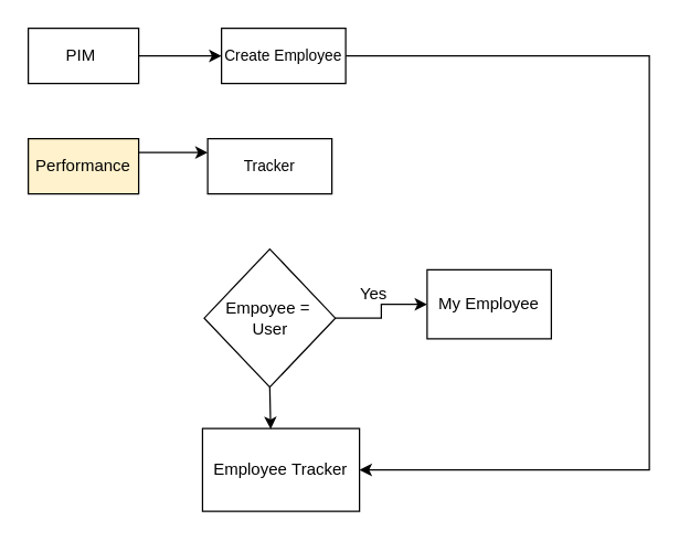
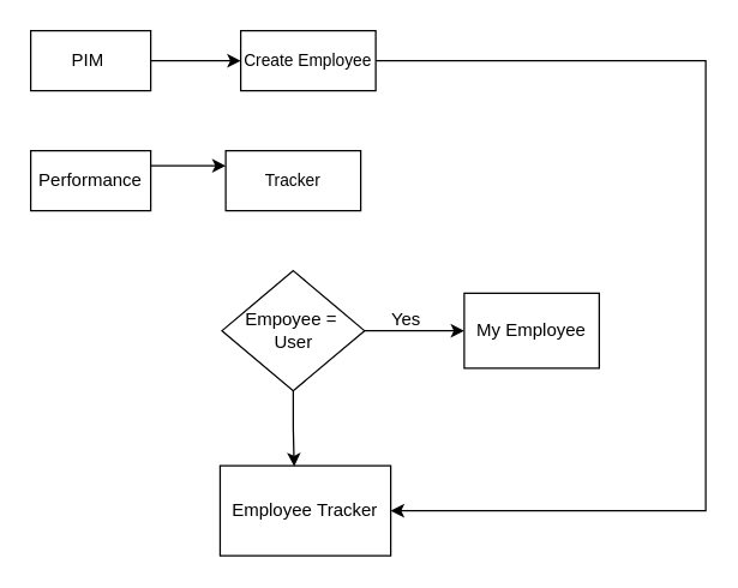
- <mxCell id="7" value="Performance" style="rounded=0;whiteSpace=wrap;html=1;fillColor=#fff2cc;" vertex="1" parent="1"><mxGeometry x="20" y="100" width="80" height="40" as="geometry" /></mxCell>
+ <mxCell id="7" value="Performance" style="rounded=0;whiteSpace=wrap;html=1;" vertex="1" parent="1"><mxGeometry x="20" y="100" width="80" height="40" as="geometry" /></mxCell>
- <mxCell id="10" value="Empoyee =&amp;nbsp;&lt;div&gt;User&lt;/div&gt;" style="rhombus;whiteSpace=wrap;html=1;" vertex="1" parent="1"><mxGeometry x="147.5" y="180" width="95" height="100" as="geometry" /></mxCell>
+ <mxCell id="10" value="Empoyee =&amp;nbsp;&lt;div&gt;User&lt;/div&gt;" style="rhombus;whiteSpace=wrap;html=1;" vertex="1" parent="1"><mxGeometry x="147.5" y="180" width="95" height="80" as="geometry" /></mxCell>
